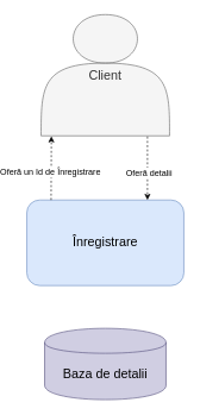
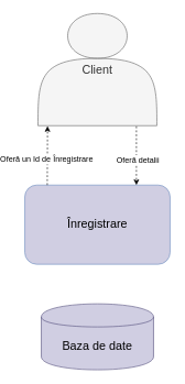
- <mxCell id="3" value="&lt;font style=&quot;font-size: 18px&quot;&gt;Înregistrare&lt;br&gt;&lt;/font&gt;" style="rounded=1;whiteSpace=wrap;html=1;fillColor=#dae8fc;strokeColor=#6c8ebf;" vertex="1" parent="1"><mxGeometry x="20" y="280" width="220" height="120" as="geometry" /></mxCell>
+ <mxCell id="3" value="&lt;font style=&quot;font-size: 18px&quot;&gt;Înregistrare&lt;br&gt;&lt;/font&gt;" style="rounded=1;whiteSpace=wrap;html=1;fillColor=#d0cee2;strokeColor=#6c8ebf;" vertex="1" parent="1"><mxGeometry x="20" y="280" width="220" height="120" as="geometry" /></mxCell>
- <mxCell id="8" value="&lt;span style=&quot;font-size: 18px&quot;&gt;Baza de detalii&lt;br&gt;&lt;/span&gt;" style="shape=cylinder;whiteSpace=wrap;html=1;boundedLbl=1;backgroundOutline=1;fillColor=#d0cee2;strokeColor=#56517e;" vertex="1" parent="1"><mxGeometry x="45" y="460" width="170" height="100" as="geometry" /></mxCell>
+ <mxCell id="8" value="&lt;span style=&quot;font-size: 18px&quot;&gt;Baza de date&lt;br&gt;&lt;/span&gt;" style="shape=cylinder;whiteSpace=wrap;html=1;boundedLbl=1;backgroundOutline=1;fillColor=#d0cee2;strokeColor=#56517e;" vertex="1" parent="1"><mxGeometry x="45" y="460" width="170" height="100" as="geometry" /></mxCell>
